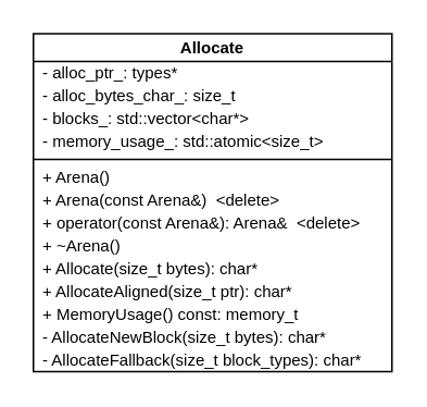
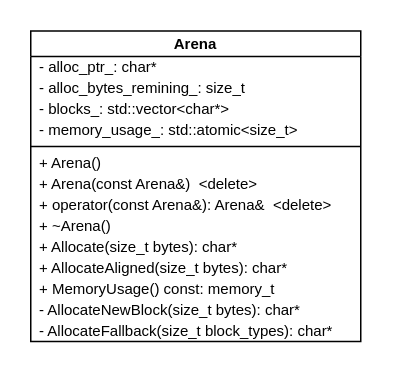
- <mxCell id="2" value="Allocate" style="swimlane;fontStyle=1;align=center;verticalAlign=middle;childLayout=stackLayout;horizontal=1;startSize=17;horizontalStack=0;resizeParent=1;resizeParentMax=0;resizeLast=0;collapsible=1;marginBottom=0;fontSize=10;" parent="1" vertex="1"><mxGeometry x="20" y="20" width="220" height="207" as="geometry" /></mxCell>
+ <mxCell id="2" value="Arena" style="swimlane;fontStyle=1;align=center;verticalAlign=middle;childLayout=stackLayout;horizontal=1;startSize=17;horizontalStack=0;resizeParent=1;resizeParentMax=0;resizeLast=0;collapsible=1;marginBottom=0;fontSize=10;" parent="1" vertex="1"><mxGeometry x="20" y="20" width="220" height="207" as="geometry" /></mxCell>
- <mxCell id="3" value="- alloc_ptr_: types*" style="text;strokeColor=none;fillColor=none;align=left;verticalAlign=middle;spacingLeft=4;spacingRight=4;overflow=hidden;rotatable=0;points=[[0,0.5],[1,0.5]];portConstraint=eastwest;fontSize=10;" parent="2" vertex="1"><mxGeometry y="17" width="220" height="14" as="geometry" /></mxCell>
+ <mxCell id="3" value="- alloc_ptr_: char*" style="text;strokeColor=none;fillColor=none;align=left;verticalAlign=middle;spacingLeft=4;spacingRight=4;overflow=hidden;rotatable=0;points=[[0,0.5],[1,0.5]];portConstraint=eastwest;fontSize=10;" parent="2" vertex="1"><mxGeometry y="17" width="220" height="14" as="geometry" /></mxCell>
- <mxCell id="4" value="- alloc_bytes_char_: size_t" style="text;strokeColor=none;fillColor=none;align=left;verticalAlign=middle;spacingLeft=4;spacingRight=4;overflow=hidden;rotatable=0;points=[[0,0.5],[1,0.5]];portConstraint=eastwest;fontSize=10;" parent="2" vertex="1"><mxGeometry y="31" width="220" height="14" as="geometry" /></mxCell>
+ <mxCell id="4" value="- alloc_bytes_remining_: size_t" style="text;strokeColor=none;fillColor=none;align=left;verticalAlign=middle;spacingLeft=4;spacingRight=4;overflow=hidden;rotatable=0;points=[[0,0.5],[1,0.5]];portConstraint=eastwest;fontSize=10;" parent="2" vertex="1"><mxGeometry y="31" width="220" height="14" as="geometry" /></mxCell>
- <mxCell id="13" value="+ AllocateAligned(size_t ptr): char*" style="text;strokeColor=none;fillColor=none;align=left;verticalAlign=middle;spacingLeft=4;spacingRight=4;overflow=hidden;rotatable=0;points=[[0,0.5],[1,0.5]];portConstraint=eastwest;fontSize=10;fontStyle=0" parent="2" vertex="1"><mxGeometry y="151" width="220" height="14" as="geometry" /></mxCell>
+ <mxCell id="13" value="+ AllocateAligned(size_t bytes): char*" style="text;strokeColor=none;fillColor=none;align=left;verticalAlign=middle;spacingLeft=4;spacingRight=4;overflow=hidden;rotatable=0;points=[[0,0.5],[1,0.5]];portConstraint=eastwest;fontSize=10;fontStyle=0" parent="2" vertex="1"><mxGeometry y="151" width="220" height="14" as="geometry" /></mxCell>
